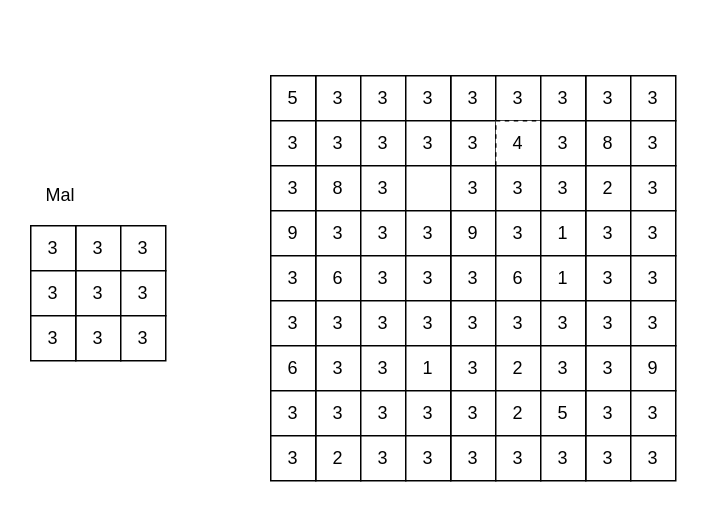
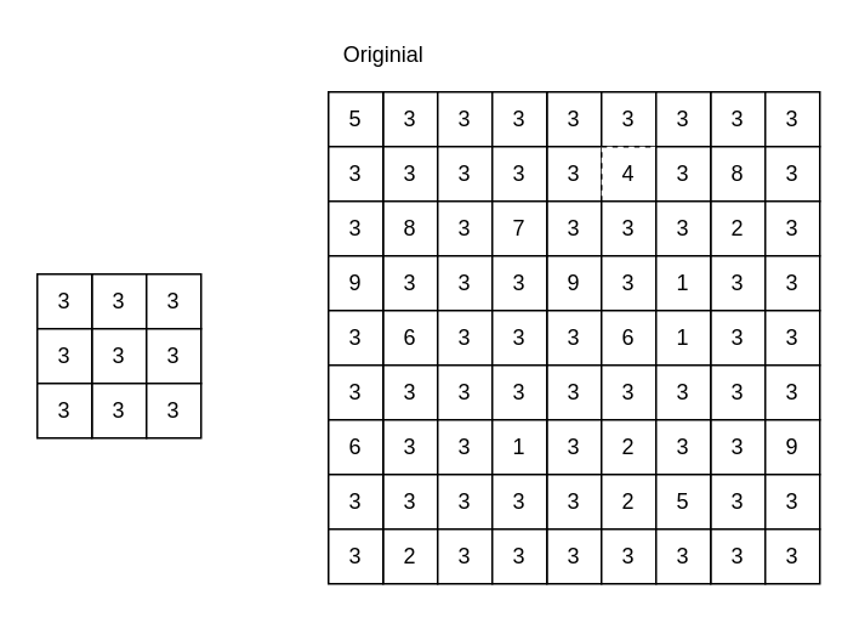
+ <mxCell id="93" value="Originial" style="text;html=1;align=center;verticalAlign=middle;resizable=0;points=[];autosize=1;" vertex="1" parent="1"><mxGeometry x="180" y="20" width="60" height="20" as="geometry" /></mxCell>
+ <mxCell id="27" value="7" style="rounded=0;whiteSpace=wrap;html=1;" vertex="1" parent="1"><mxGeometry x="270" y="110" width="30" height="30" as="geometry" /></mxCell>
- <mxCell id="92" value="Mal" style="text;html=1;strokeColor=none;fillColor=none;align=center;verticalAlign=middle;whiteSpace=wrap;rounded=0;" vertex="1" parent="1"><mxGeometry x="20" y="120" width="40" height="20" as="geometry" /></mxCell>
